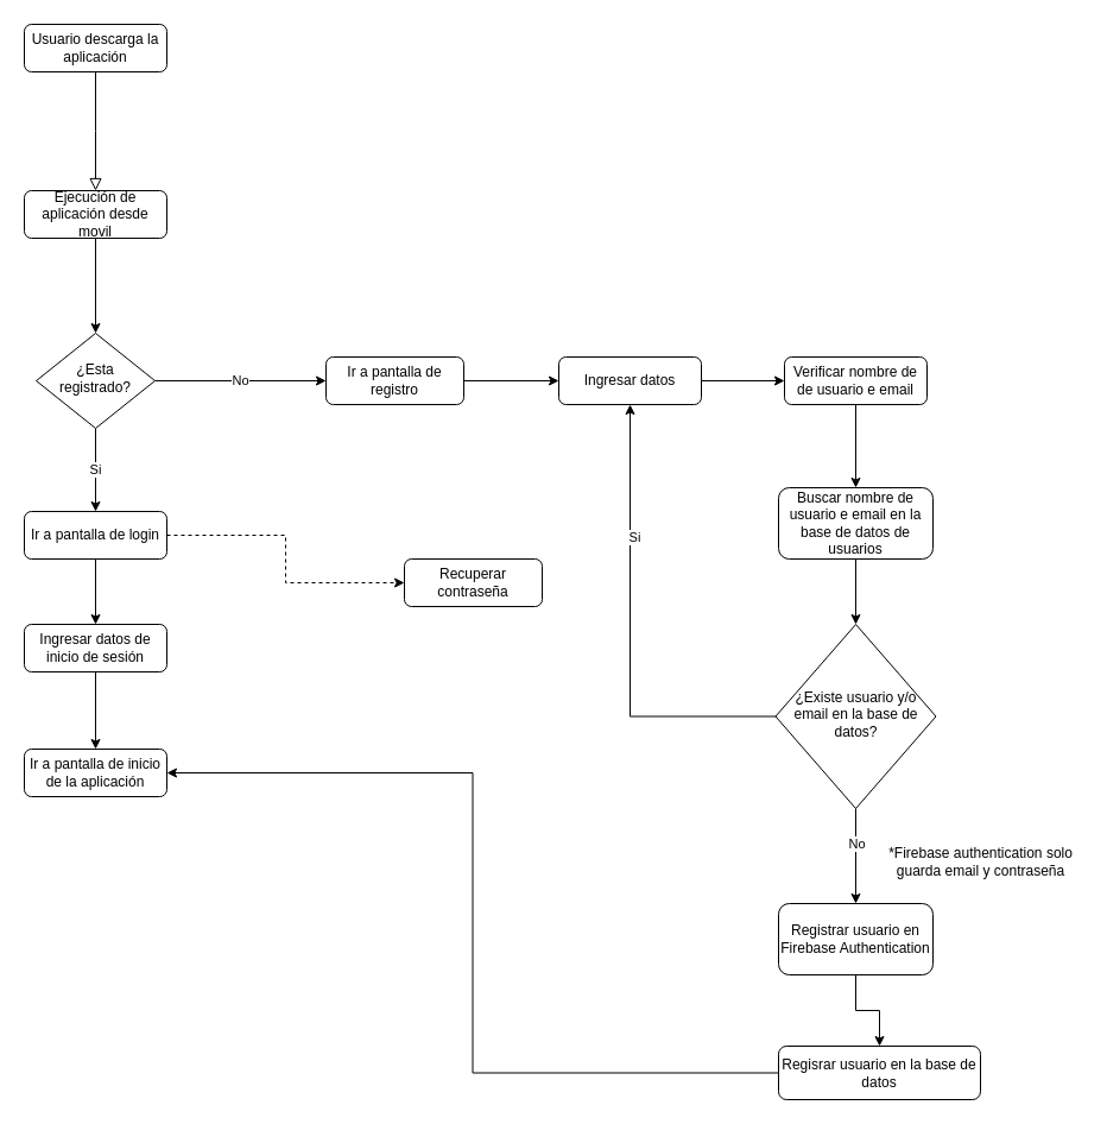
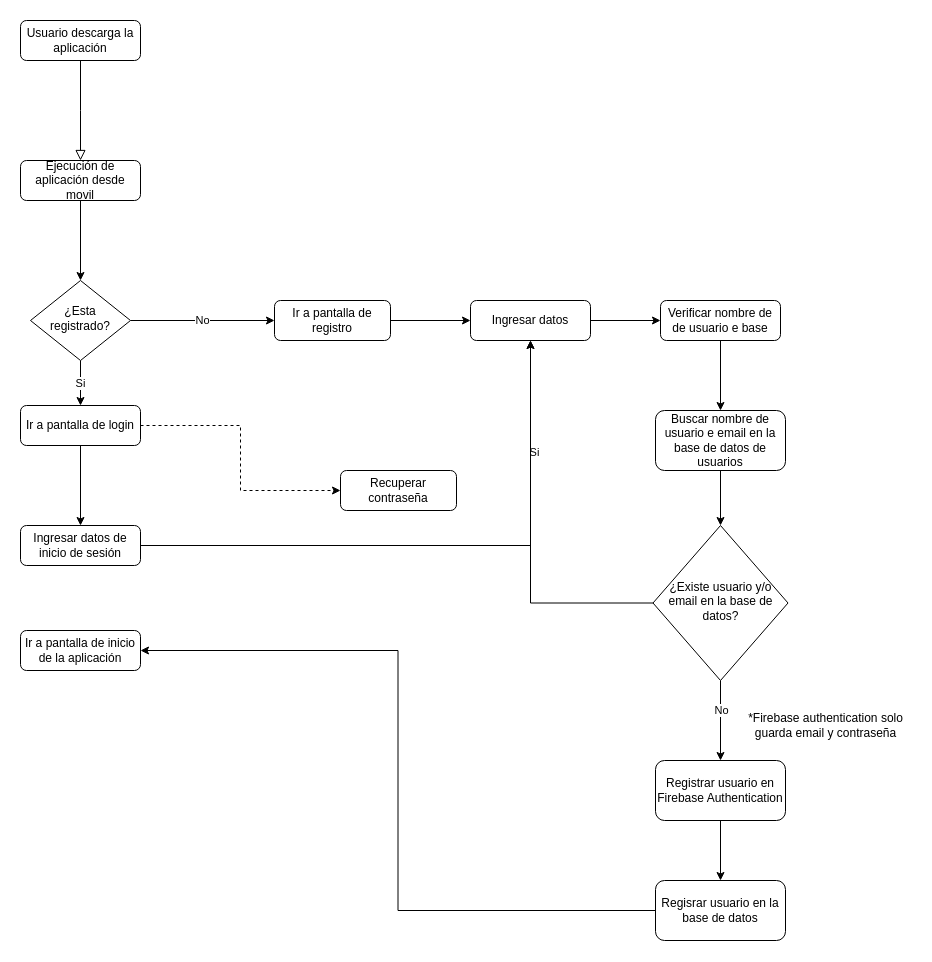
- <mxCell id="14" value="Verificar nombre de de usuario e email" style="rounded=1;whiteSpace=wrap;html=1;fontSize=12;glass=0;strokeWidth=1;shadow=0;" parent="1" vertex="1"><mxGeometry x="660" y="300" width="120" height="40" as="geometry" /></mxCell>
+ <mxCell id="14" value="Verificar nombre de de usuario e base" style="rounded=1;whiteSpace=wrap;html=1;fontSize=12;glass=0;strokeWidth=1;shadow=0;" parent="1" vertex="1"><mxGeometry x="660" y="300" width="120" height="40" as="geometry" /></mxCell>
- <mxCell id="29" value="Ir a pantalla de login" style="rounded=1;whiteSpace=wrap;html=1;fontSize=12;glass=0;strokeWidth=1;shadow=0;" parent="1" vertex="1"><mxGeometry x="20" y="430" width="120" height="40" as="geometry" /></mxCell>
+ <mxCell id="29" value="Ir a pantalla de login" style="rounded=1;whiteSpace=wrap;html=1;fontSize=12;glass=0;strokeWidth=1;shadow=0;" parent="1" vertex="1"><mxGeometry x="20" y="405" width="120" height="40" as="geometry" /></mxCell>
- <mxCell id="30" style="edgeStyle=orthogonalEdgeStyle;rounded=0;orthogonalLoop=1;jettySize=auto;html=1;" parent="1" source="31" target="32" edge="1"><mxGeometry relative="1" as="geometry" /></mxCell>
+ <mxCell id="30" style="edgeStyle=orthogonalEdgeStyle;rounded=0;orthogonalLoop=1;jettySize=auto;html=1;" parent="1" source="31" target="12" edge="1"><mxGeometry relative="1" as="geometry" /></mxCell>
- <mxCell id="25" value="Regisrar usuario en la base de datos" style="rounded=1;whiteSpace=wrap;html=1;fontSize=12;glass=0;strokeWidth=1;shadow=0;" parent="1" vertex="1"><mxGeometry x="655" y="880" width="170" height="45" as="geometry" /></mxCell>
+ <mxCell id="25" value="Regisrar usuario en la base de datos" style="rounded=1;whiteSpace=wrap;html=1;fontSize=12;glass=0;strokeWidth=1;shadow=0;" parent="1" vertex="1"><mxGeometry x="655" y="880" width="130" height="60" as="geometry" /></mxCell>
